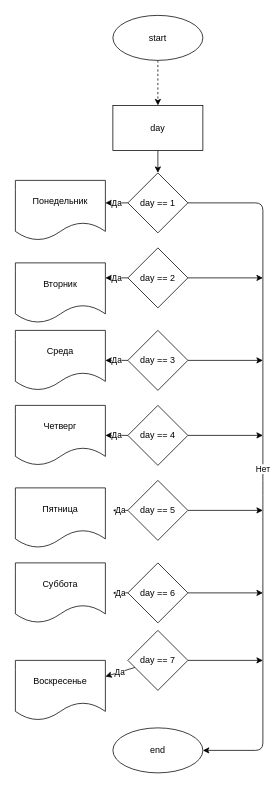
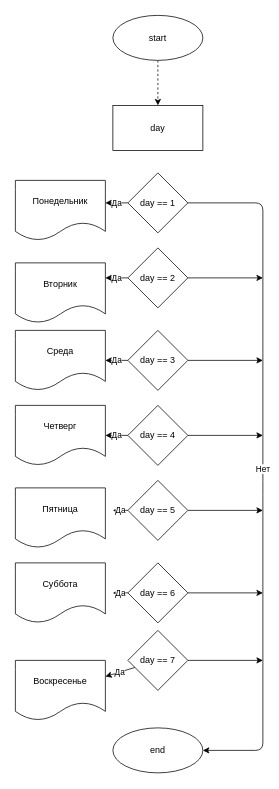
- <mxCell id="4" style="edgeStyle=none;html=1;" edge="1" parent="1" source="5" target="8"><mxGeometry relative="1" as="geometry" /></mxCell>
